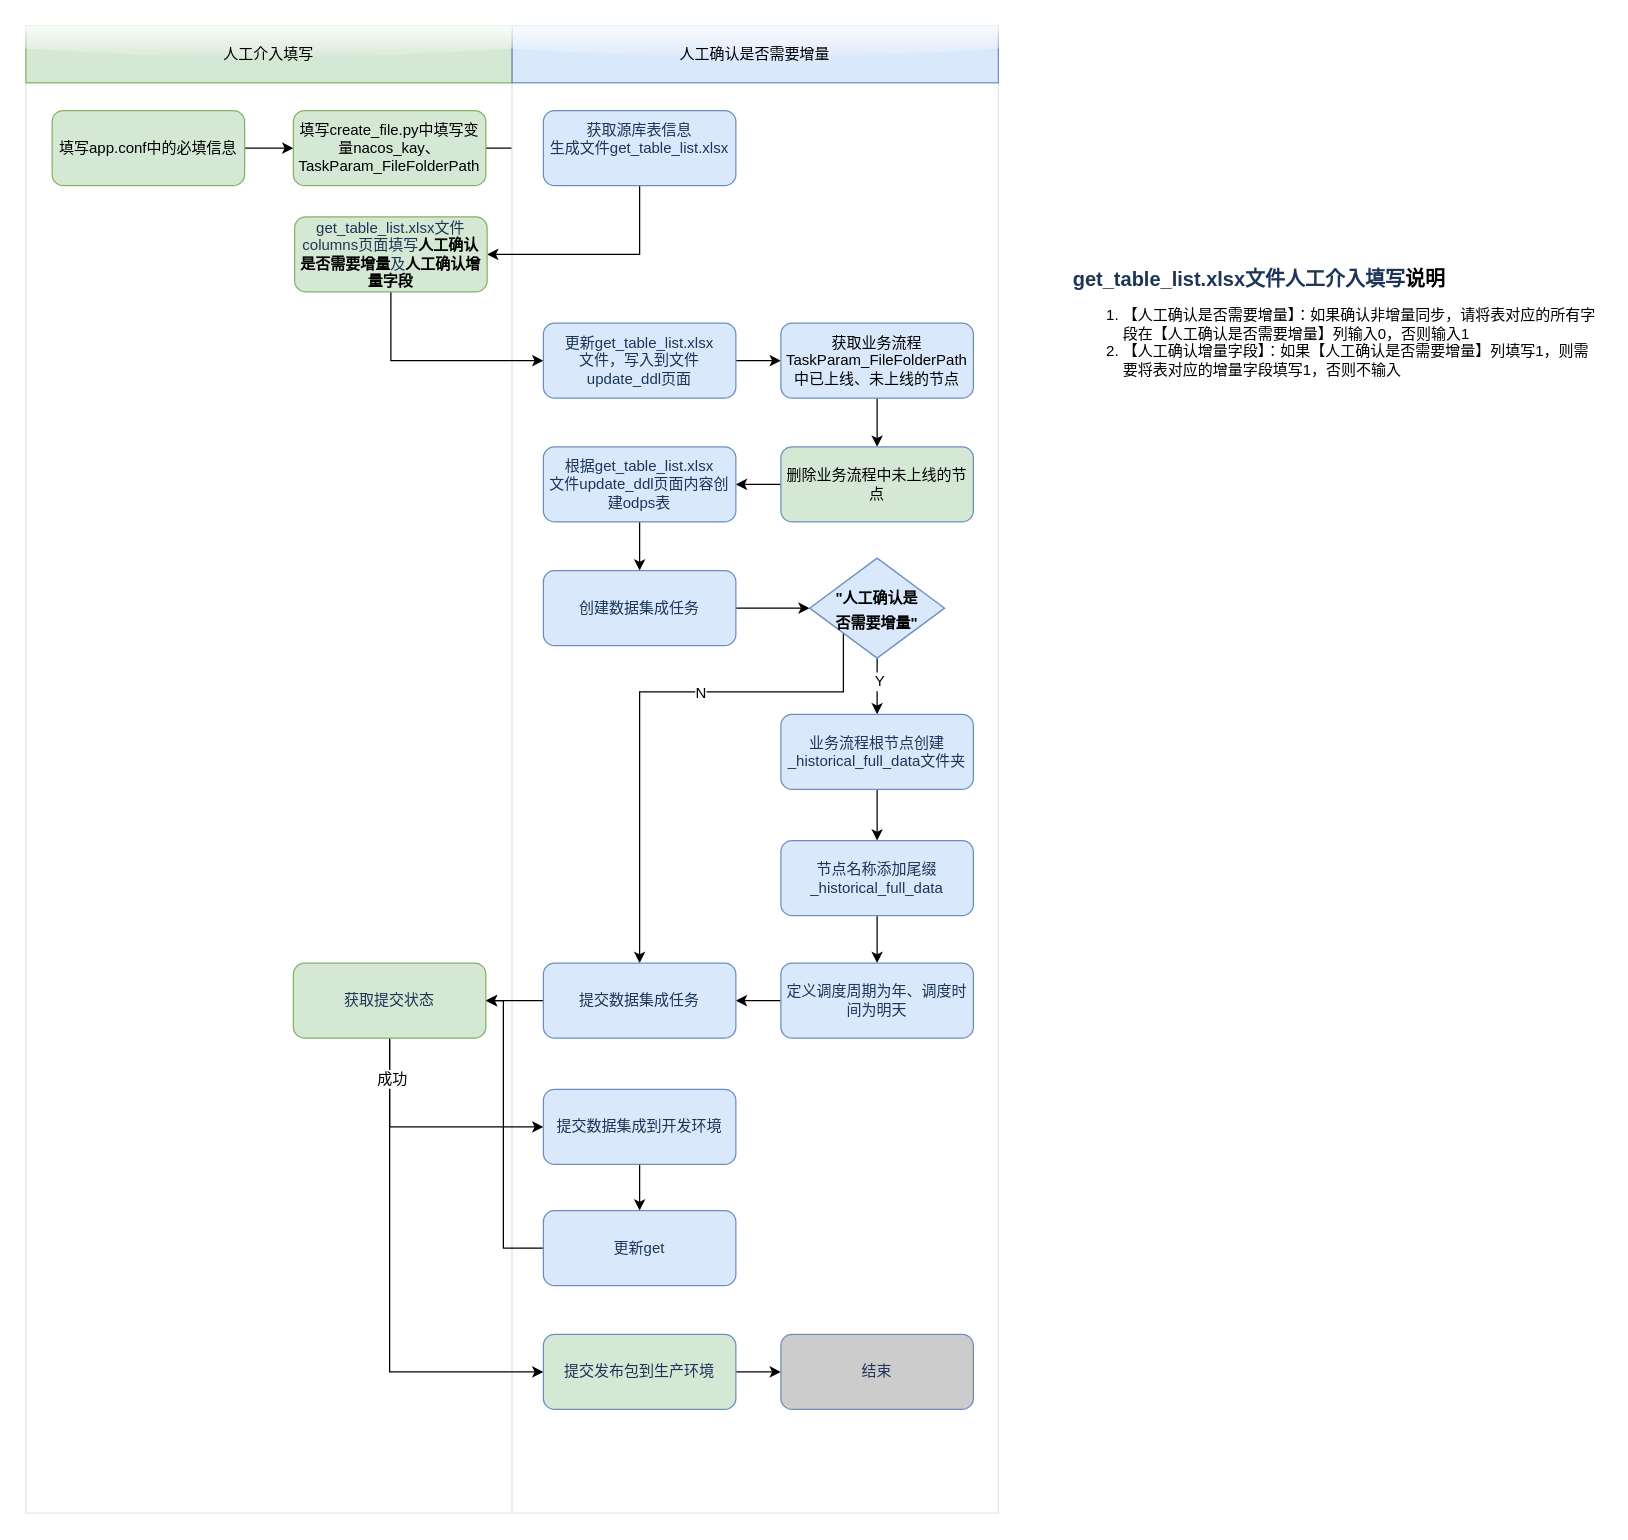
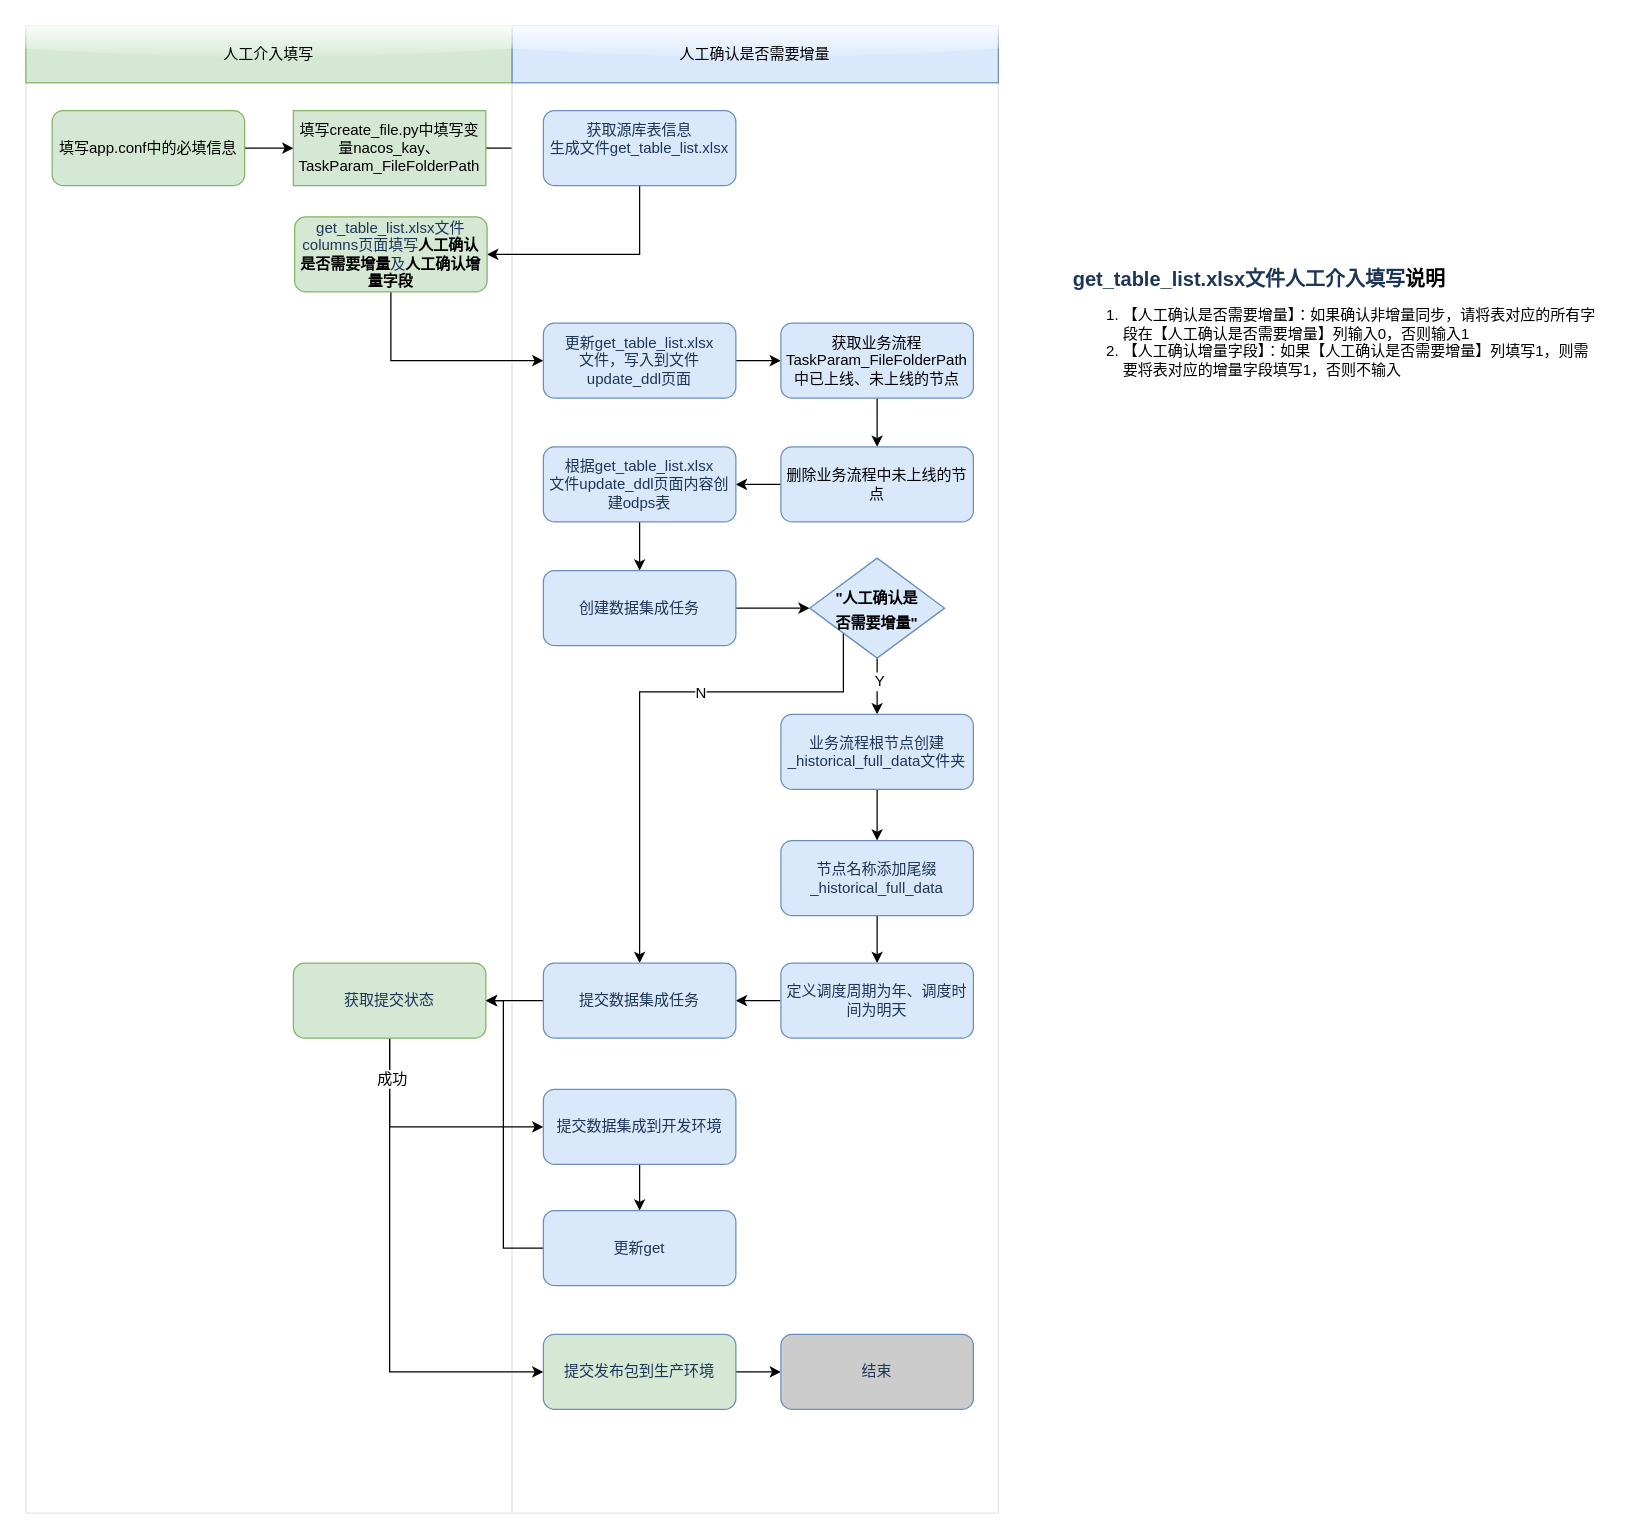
- <mxCell id="6" value="填写create_file.py中填写变量nacos_kay、TaskParam_FileFolderPath" style="rounded=1;whiteSpace=wrap;html=1;fillColor=#d5e8d4;strokeColor=#82b366;" vertex="1" parent="1"><mxGeometry x="234" y="88" width="154" height="60" as="geometry" /></mxCell>
+ <mxCell id="6" value="填写create_file.py中填写变量nacos_kay、TaskParam_FileFolderPath" style="whiteSpace=wrap;html=1;fillColor=#d5e8d4;strokeColor=#82b366;rounded=0;" vertex="1" parent="1"><mxGeometry x="234" y="88" width="154" height="60" as="geometry" /></mxCell>
- <mxCell id="20" value="删除业务流程中未上线的节点" style="rounded=1;whiteSpace=wrap;html=1;fillColor=#d5e8d4;strokeColor=#6c8ebf;" vertex="1" parent="1"><mxGeometry x="624" y="357" width="154" height="60" as="geometry" /></mxCell>
+ <mxCell id="20" value="删除业务流程中未上线的节点" style="rounded=1;whiteSpace=wrap;html=1;fillColor=#dae8fc;strokeColor=#6c8ebf;" vertex="1" parent="1"><mxGeometry x="624" y="357" width="154" height="60" as="geometry" /></mxCell>
